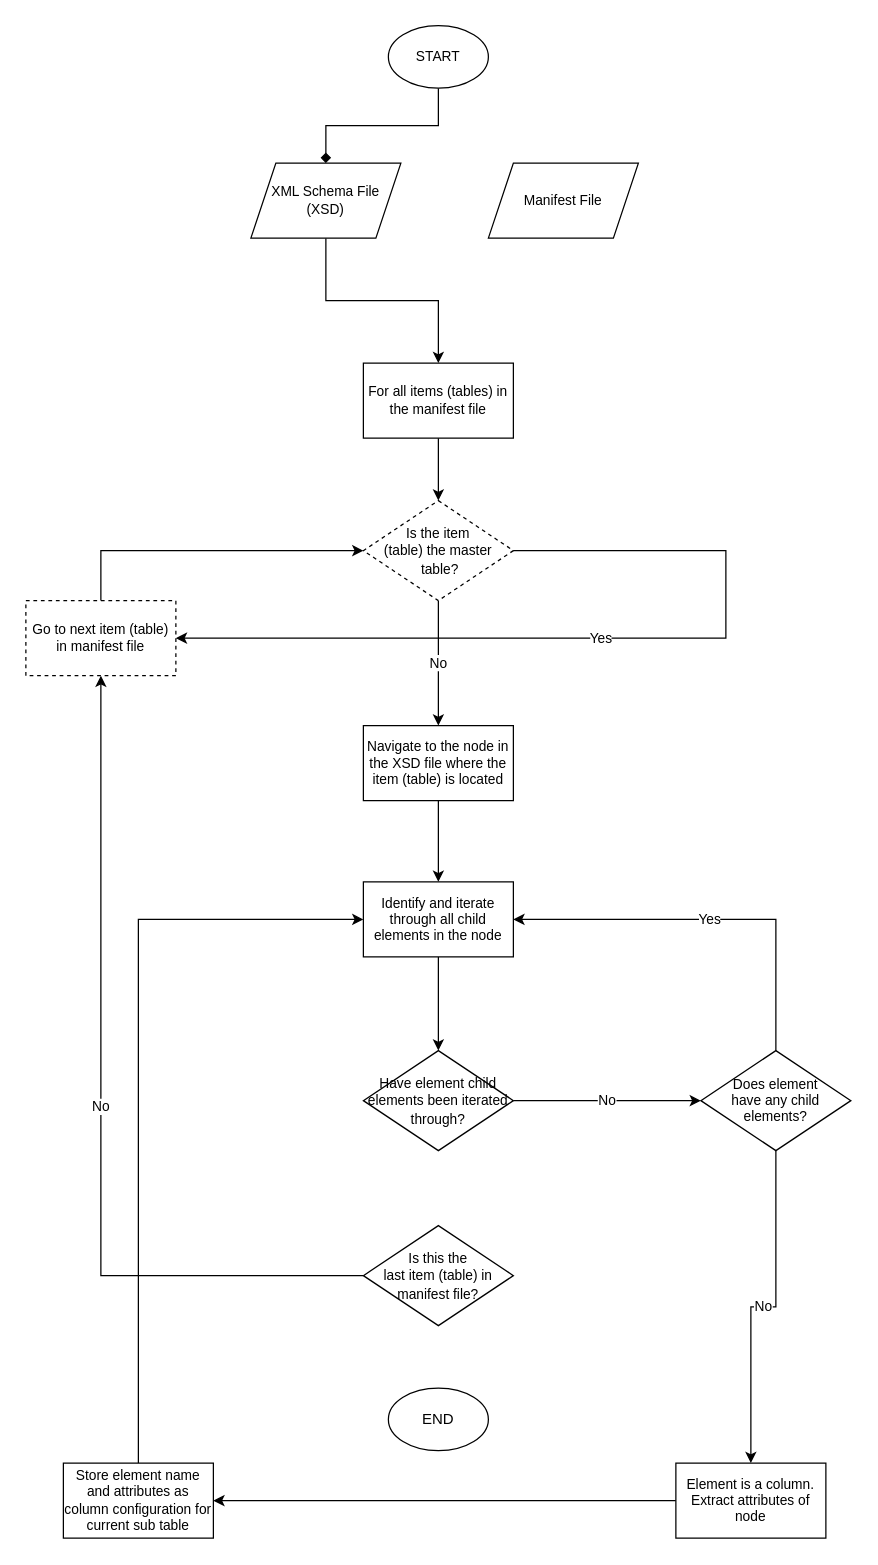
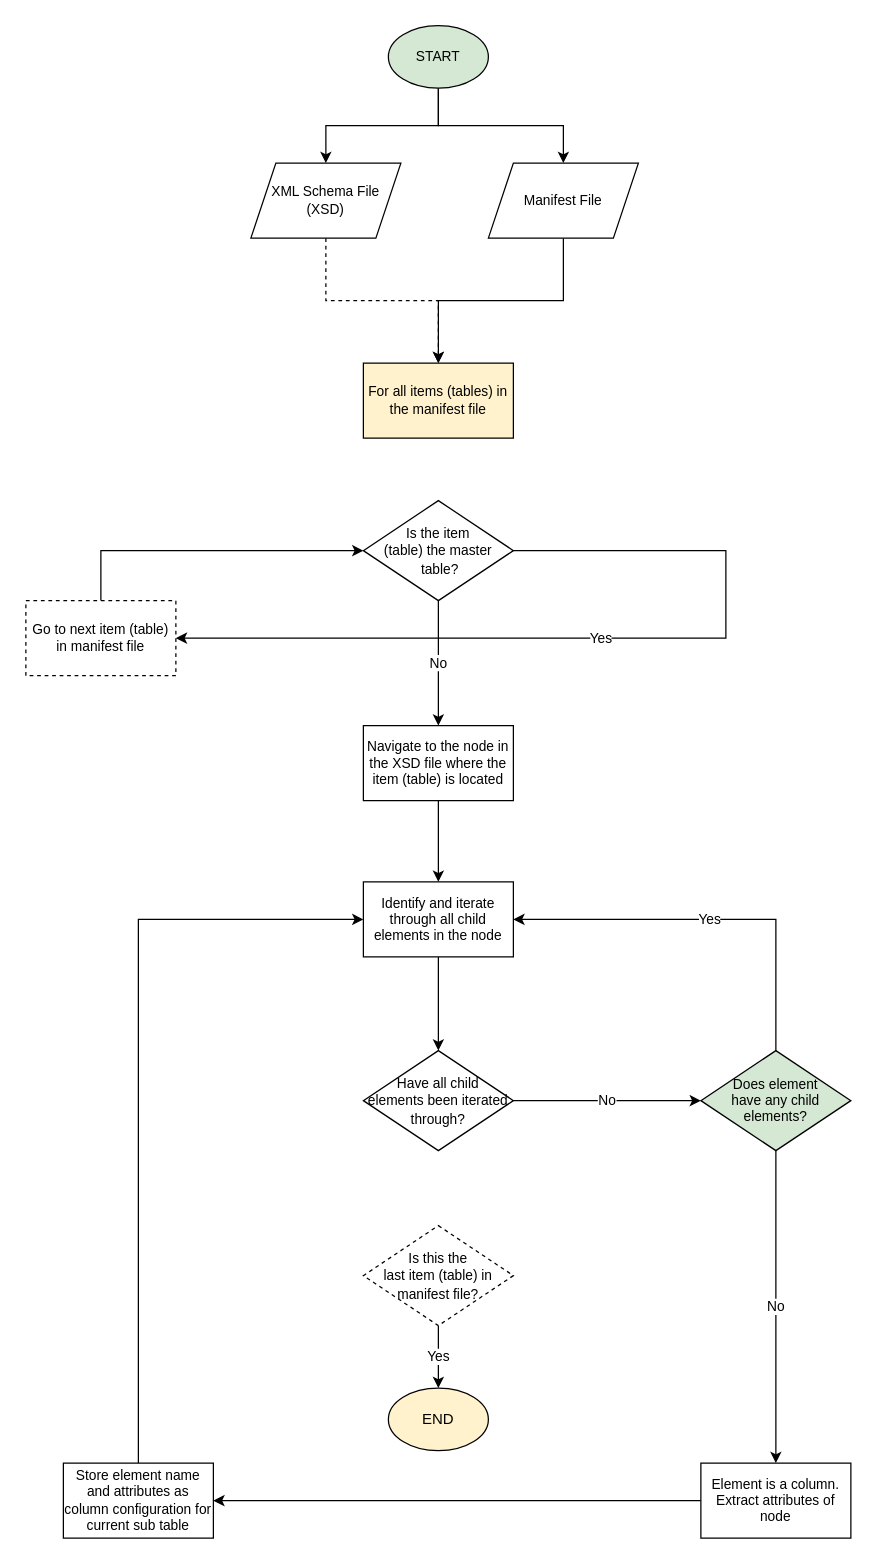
- <mxCell id="4" value="START" style="ellipse;whiteSpace=wrap;html=1;fontSize=11;" parent="1" vertex="1"><mxGeometry x="310" y="20" width="80" height="50" as="geometry" /></mxCell>
+ <mxCell id="4" value="START" style="ellipse;whiteSpace=wrap;html=1;fontSize=11;fillColor=#d5e8d4;" parent="1" vertex="1"><mxGeometry x="310" y="20" width="80" height="50" as="geometry" /></mxCell>
+ <mxCell id="3" style="edgeStyle=orthogonalEdgeStyle;rounded=0;orthogonalLoop=1;jettySize=auto;html=1;fontSize=11;" parent="1" source="4" target="8" edge="1"><mxGeometry relative="1" as="geometry" /></mxCell>
- <mxCell id="2" style="edgeStyle=orthogonalEdgeStyle;rounded=0;orthogonalLoop=1;jettySize=auto;html=1;fontSize=11;endArrow=diamond;" parent="1" source="4" target="6" edge="1"><mxGeometry relative="1" as="geometry" /></mxCell>
+ <mxCell id="2" style="edgeStyle=orthogonalEdgeStyle;rounded=0;orthogonalLoop=1;jettySize=auto;html=1;fontSize=11;" parent="1" source="4" target="6" edge="1"><mxGeometry relative="1" as="geometry" /></mxCell>
- <mxCell id="5" style="edgeStyle=orthogonalEdgeStyle;rounded=0;orthogonalLoop=1;jettySize=auto;html=1;fontSize=11;" parent="1" source="6" target="10" edge="1"><mxGeometry relative="1" as="geometry" /></mxCell>
+ <mxCell id="5" style="edgeStyle=orthogonalEdgeStyle;rounded=0;orthogonalLoop=1;jettySize=auto;html=1;fontSize=11;dashed=1;" parent="1" source="6" target="10" edge="1"><mxGeometry relative="1" as="geometry" /></mxCell>
+ <mxCell id="7" style="edgeStyle=orthogonalEdgeStyle;rounded=0;orthogonalLoop=1;jettySize=auto;html=1;entryX=0.5;entryY=0;entryDx=0;entryDy=0;fontSize=11;" parent="1" source="8" target="10" edge="1"><mxGeometry relative="1" as="geometry" /></mxCell>
- <mxCell id="10" value="For all items (tables) in the manifest file" style="rounded=0;whiteSpace=wrap;html=1;fontSize=11;" parent="1" vertex="1"><mxGeometry x="290" y="290" width="120" height="60" as="geometry" /></mxCell>
+ <mxCell id="10" value="For all items (tables) in the manifest file" style="rounded=0;whiteSpace=wrap;html=1;fontSize=11;fillColor=#fff2cc;" parent="1" vertex="1"><mxGeometry x="290" y="290" width="120" height="60" as="geometry" /></mxCell>
- <mxCell id="9" style="edgeStyle=orthogonalEdgeStyle;rounded=0;orthogonalLoop=1;jettySize=auto;html=1;entryX=0.5;entryY=0;entryDx=0;entryDy=0;" edge="1" parent="1" source="10" target="33"><mxGeometry relative="1" as="geometry" /></mxCell>
- <mxCell id="33" value="&lt;span style=&quot;font-size: 11px&quot;&gt;Is the item &lt;br&gt;(table) the master&lt;br&gt;&amp;nbsp;table?&lt;/span&gt;" style="rhombus;whiteSpace=wrap;html=1;dashed=1;" vertex="1" parent="1"><mxGeometry x="290" y="400" width="120" height="80" as="geometry" /></mxCell>
+ <mxCell id="33" value="&lt;span style=&quot;font-size: 11px&quot;&gt;Is the item &lt;br&gt;(table) the master&lt;br&gt;&amp;nbsp;table?&lt;/span&gt;" style="rhombus;whiteSpace=wrap;html=1;" vertex="1" parent="1"><mxGeometry x="290" y="400" width="120" height="80" as="geometry" /></mxCell>
- <mxCell id="16" value="&lt;font style=&quot;font-size: 11px&quot;&gt;Have element child &lt;br&gt;elements been iterated &lt;br&gt;through?&lt;/font&gt;" style="rhombus;whiteSpace=wrap;html=1;" parent="1" vertex="1"><mxGeometry x="290" y="840" width="120" height="80" as="geometry" /></mxCell>
+ <mxCell id="16" value="&lt;font style=&quot;font-size: 11px&quot;&gt;Have all child &lt;br&gt;elements been iterated &lt;br&gt;through?&lt;/font&gt;" style="rhombus;whiteSpace=wrap;html=1;" parent="1" vertex="1"><mxGeometry x="290" y="840" width="120" height="80" as="geometry" /></mxCell>
- <mxCell id="24" value="Does element &lt;br style=&quot;font-size: 11px;&quot;&gt;have any child elements?" style="rhombus;whiteSpace=wrap;html=1;fontSize=11;" parent="1" vertex="1"><mxGeometry x="560" y="840" width="120" height="80" as="geometry" /></mxCell>
+ <mxCell id="24" value="Does element &lt;br style=&quot;font-size: 11px;&quot;&gt;have any child elements?" style="rhombus;whiteSpace=wrap;html=1;fontSize=11;fillColor=#d5e8d4;" parent="1" vertex="1"><mxGeometry x="560" y="840" width="120" height="80" as="geometry" /></mxCell>
- <mxCell id="30" value="No" style="edgeStyle=orthogonalEdgeStyle;rounded=0;orthogonalLoop=1;jettySize=auto;html=1;" edge="1" parent="1" source="27" target="29"><mxGeometry relative="1" as="geometry"><mxPoint x="290" y="1020" as="sourcePoint" /><mxPoint x="80" y="690" as="targetPoint" /><Array as="points"><mxPoint x="80" y="1020" /></Array></mxGeometry></mxCell>
- <mxCell id="27" value="&lt;span style=&quot;font-size: 11px&quot;&gt;Is this the &lt;br&gt;last item (table) in manifest file?&lt;/span&gt;" style="rhombus;whiteSpace=wrap;html=1;" vertex="1" parent="1"><mxGeometry x="290" y="980" width="120" height="80" as="geometry" /></mxCell>
+ <mxCell id="27" value="&lt;span style=&quot;font-size: 11px&quot;&gt;Is this the &lt;br&gt;last item (table) in manifest file?&lt;/span&gt;" style="rhombus;whiteSpace=wrap;html=1;dashed=1;" vertex="1" parent="1"><mxGeometry x="290" y="980" width="120" height="80" as="geometry" /></mxCell>
+ <mxCell id="15" value="Yes" style="edgeStyle=orthogonalEdgeStyle;rounded=0;orthogonalLoop=1;jettySize=auto;html=1;entryX=0.5;entryY=0;entryDx=0;entryDy=0;fontSize=11;" parent="1" source="27" target="21" edge="1"><mxGeometry relative="1" as="geometry" /></mxCell>
- <mxCell id="21" value="END" style="ellipse;whiteSpace=wrap;html=1;" parent="1" vertex="1"><mxGeometry x="310" y="1110" width="80" height="50" as="geometry" /></mxCell>
+ <mxCell id="21" value="END" style="ellipse;whiteSpace=wrap;html=1;fillColor=#fff2cc;" parent="1" vertex="1"><mxGeometry x="310" y="1110" width="80" height="50" as="geometry" /></mxCell>
- <mxCell id="18" value="Element is a column. Extract attributes of node" style="rounded=0;whiteSpace=wrap;html=1;fontSize=11;" parent="1" vertex="1"><mxGeometry x="540" y="1170" width="120" height="60" as="geometry" /></mxCell>
+ <mxCell id="18" value="Element is a column. Extract attributes of node" style="rounded=0;whiteSpace=wrap;html=1;fontSize=11;" parent="1" vertex="1"><mxGeometry x="560" y="1170" width="120" height="60" as="geometry" /></mxCell>
